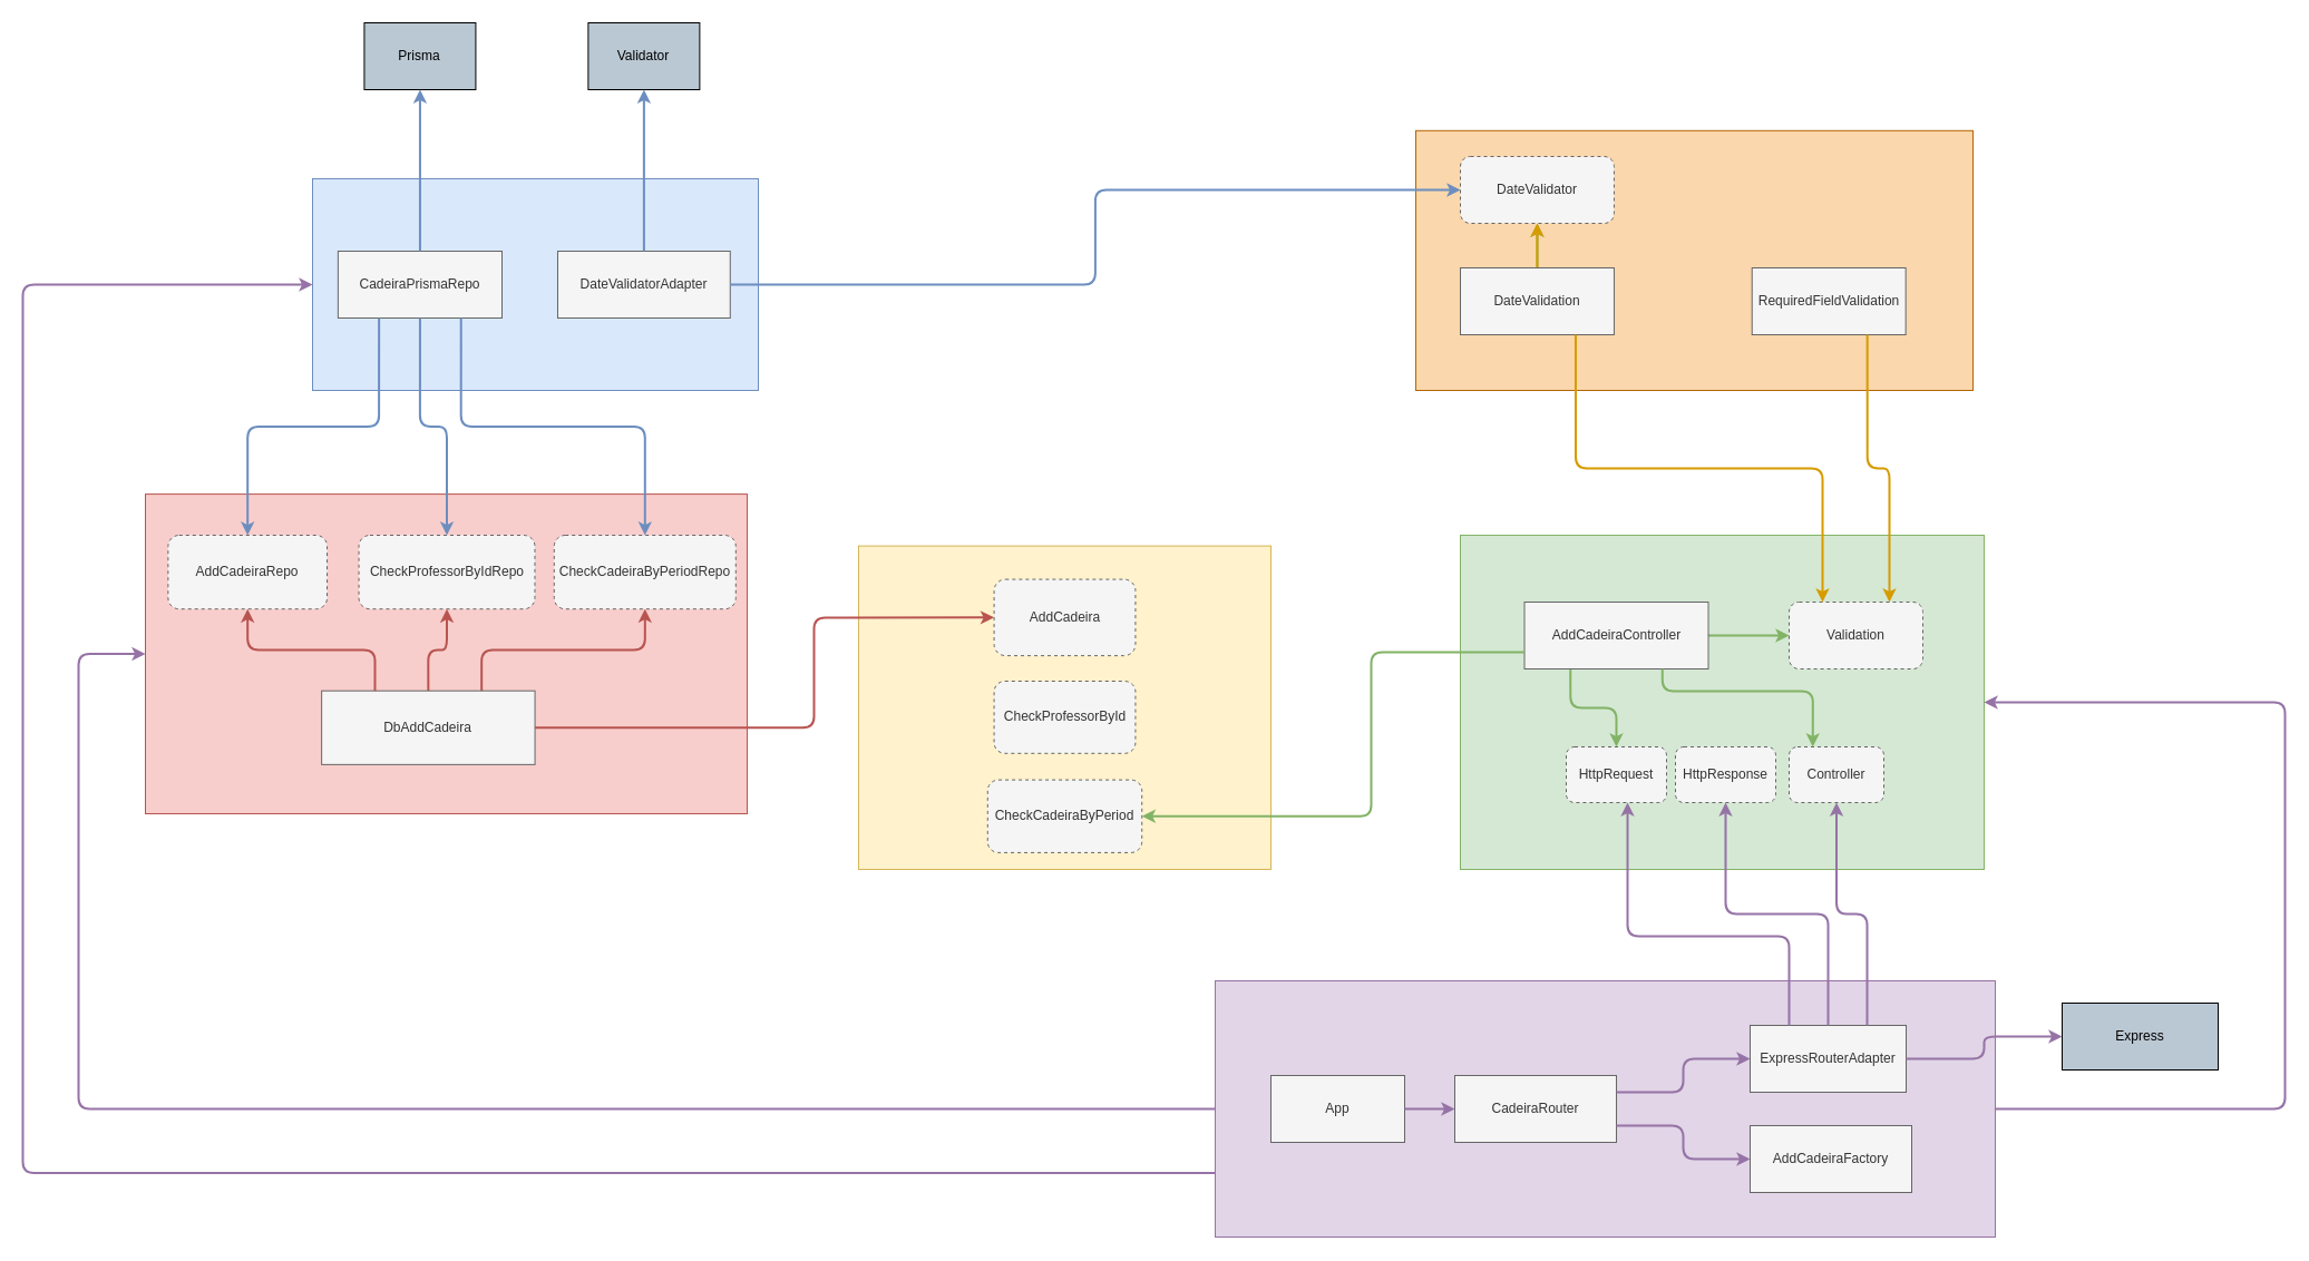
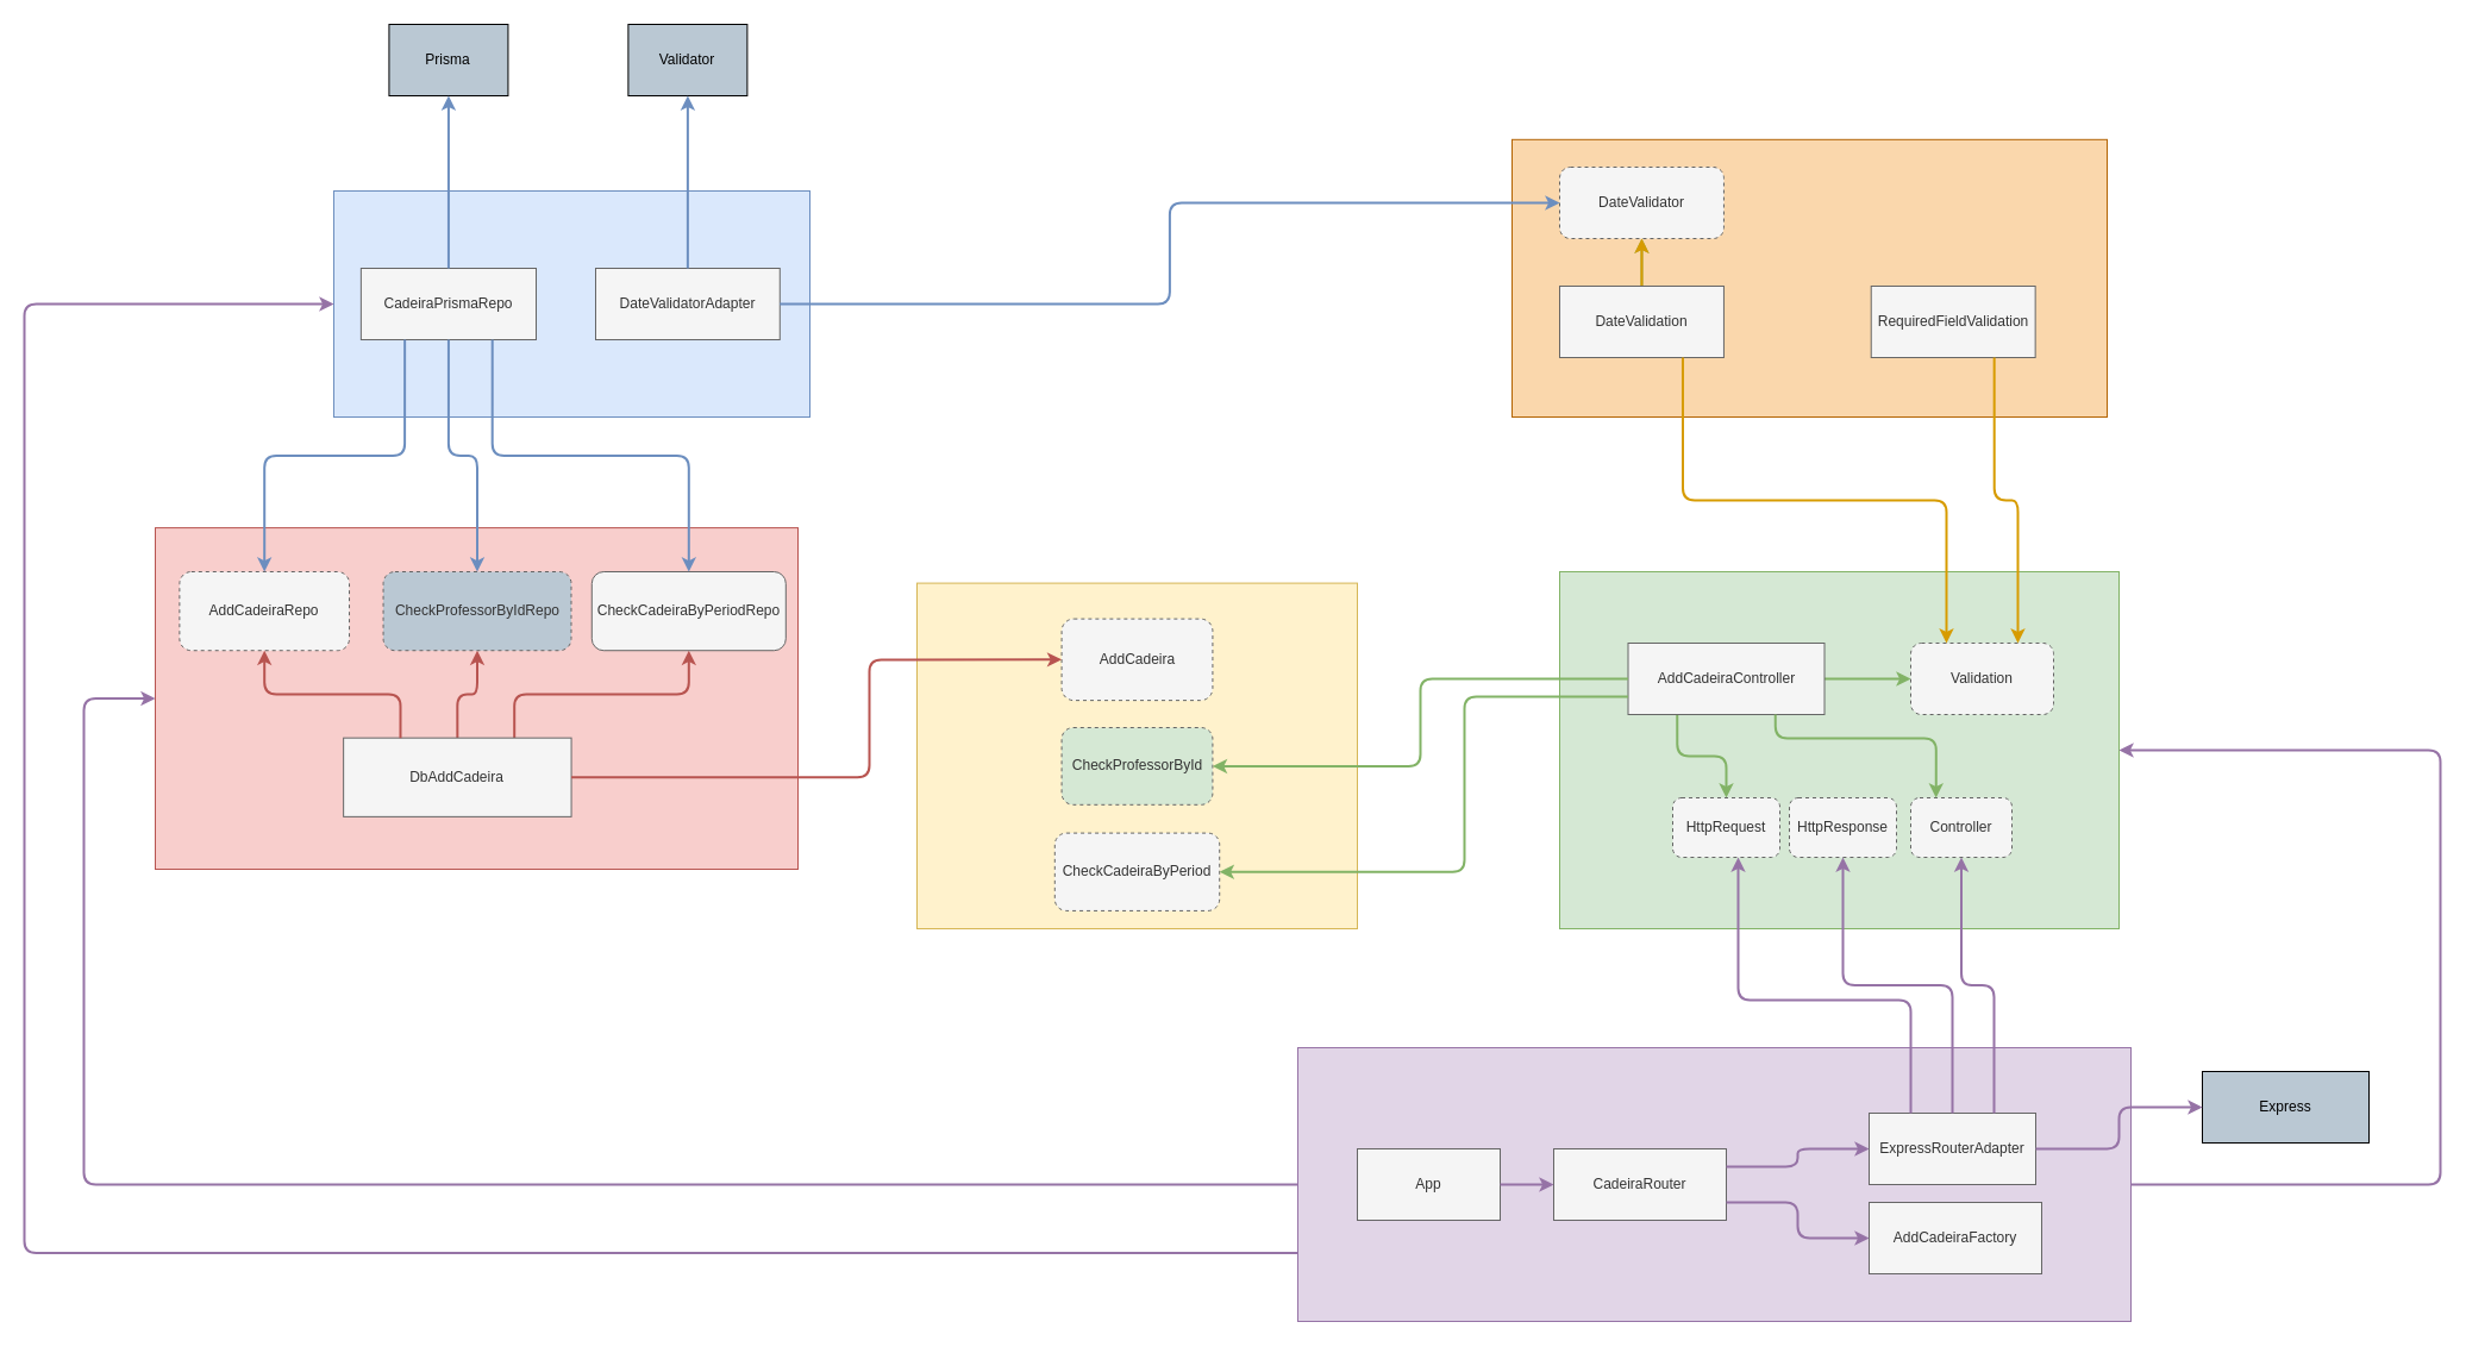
- <mxCell id="11" value="CheckProfessorByIdRepo" style="rounded=1;whiteSpace=wrap;dashed=1;html=1;fillColor=#f5f5f5;fontColor=#333333;strokeColor=#666666;" parent="3" vertex="1"><mxGeometry x="191.547" y="70.01" width="157.925" height="66.21" as="geometry" /></mxCell>
+ <mxCell id="11" value="CheckProfessorByIdRepo" style="rounded=1;whiteSpace=wrap;dashed=1;html=1;fillColor=#bac8d3;fontColor=#333333;strokeColor=#666666;" parent="3" vertex="1"><mxGeometry x="191.547" y="70.01" width="157.925" height="66.21" as="geometry" /></mxCell>
- <mxCell id="12" value="CheckCadeiraByPeriodRepo" style="rounded=1;whiteSpace=wrap;dashed=1;html=1;fillColor=#f5f5f5;fontColor=#333333;strokeColor=#666666;" parent="3" vertex="1"><mxGeometry x="366.792" y="70.01" width="163.019" height="66.21" as="geometry" /></mxCell>
+ <mxCell id="12" value="CheckCadeiraByPeriodRepo" style="rounded=1;whiteSpace=wrap;dashed=0;html=1;fillColor=#f5f5f5;fontColor=#333333;strokeColor=#666666;" parent="3" vertex="1"><mxGeometry x="366.792" y="70.01" width="163.019" height="66.21" as="geometry" /></mxCell>
+ <mxCell id="72" style="edgeStyle=orthogonalEdgeStyle;html=1;exitX=0;exitY=0.5;exitDx=0;exitDy=0;entryX=1;entryY=0.5;entryDx=0;entryDy=0;strokeWidth=2;fillColor=#d5e8d4;strokeColor=#82b366;" parent="1" source="33" target="17" edge="1"><mxGeometry relative="1" as="geometry" /></mxCell>
- <mxCell id="17" value="CheckProfessorById" style="rounded=1;whiteSpace=wrap;html=1;dashed=1;fillColor=#f5f5f5;fontColor=#333333;strokeColor=#666666;" parent="14" vertex="1"><mxGeometry x="121.57" y="121.4" width="126.86" height="64.8" as="geometry" /></mxCell>
+ <mxCell id="17" value="CheckProfessorById" style="rounded=1;whiteSpace=wrap;html=1;dashed=1;fillColor=#d5e8d4;fontColor=#333333;strokeColor=#666666;" parent="14" vertex="1"><mxGeometry x="121.57" y="121.4" width="126.86" height="64.8" as="geometry" /></mxCell>
- <mxCell id="46" value="ExpressRouterAdapter" style="rounded=0;whiteSpace=wrap;html=1;strokeColor=#666666;fontFamily=Helvetica;fontSize=12;fontColor=#333333;fillColor=#f5f5f5;" parent="42" vertex="1"><mxGeometry x="480" y="70" width="140" height="60" as="geometry" /></mxCell>
+ <mxCell id="46" value="ExpressRouterAdapter" style="rounded=0;whiteSpace=wrap;html=1;strokeColor=#666666;fontFamily=Helvetica;fontSize=12;fontColor=#333333;fillColor=#f5f5f5;" parent="42" vertex="1"><mxGeometry x="480" y="85" width="140" height="60" as="geometry" /></mxCell>
